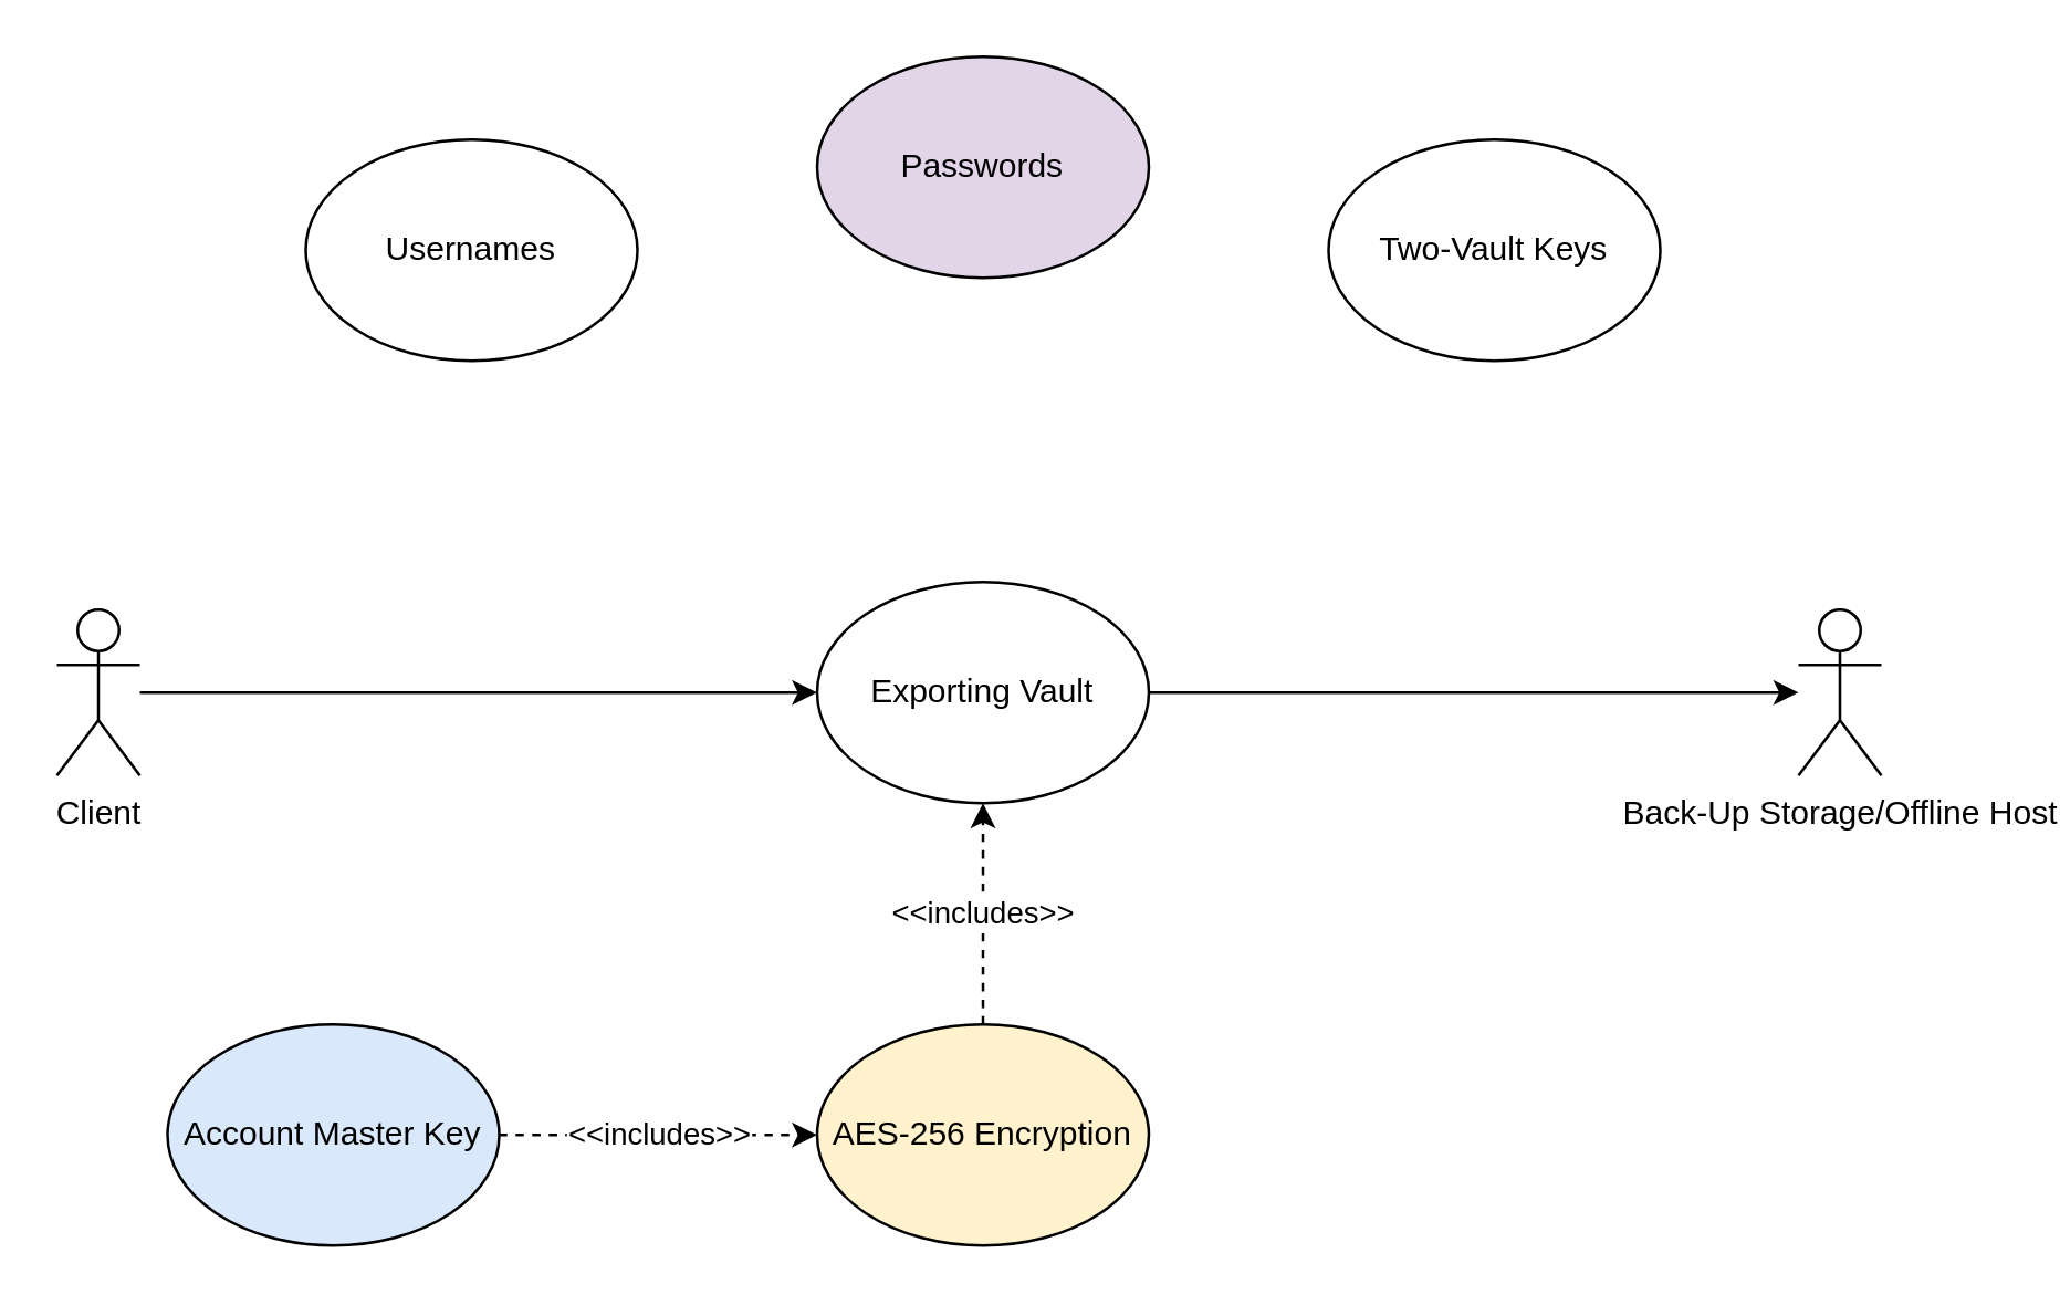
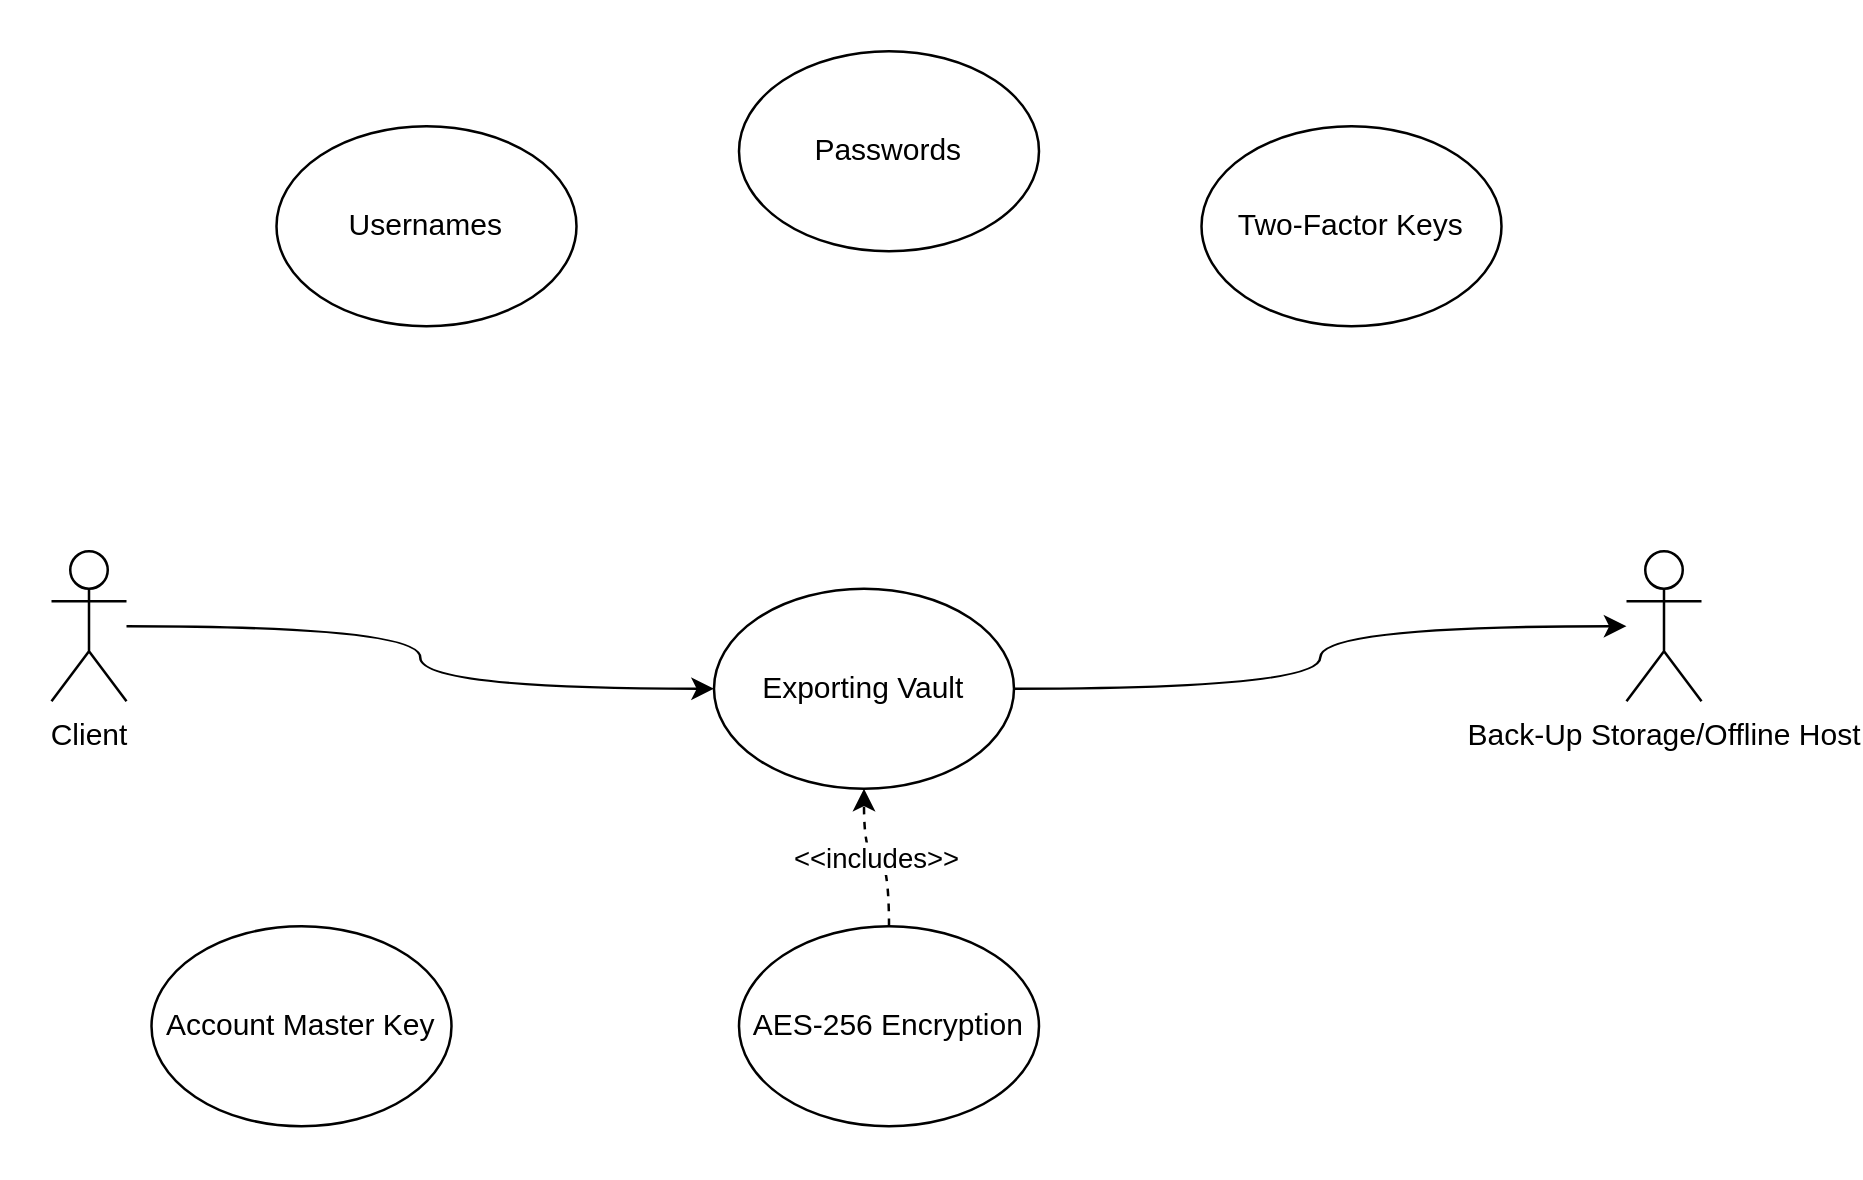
- <mxCell id="7" value="Passwords" style="ellipse;whiteSpace=wrap;html=1;fillColor=#e1d5e7;" vertex="1" parent="1"><mxGeometry x="295" y="20" width="120" height="80" as="geometry" /></mxCell>
+ <mxCell id="7" value="Passwords" style="ellipse;whiteSpace=wrap;html=1;" vertex="1" parent="1"><mxGeometry x="295" y="20" width="120" height="80" as="geometry" /></mxCell>
- <mxCell id="10" value="Two-Vault Keys" style="ellipse;whiteSpace=wrap;html=1;" vertex="1" parent="1"><mxGeometry x="480" y="50" width="120" height="80" as="geometry" /></mxCell>
+ <mxCell id="10" value="Two-Factor Keys" style="ellipse;whiteSpace=wrap;html=1;" vertex="1" parent="1"><mxGeometry x="480" y="50" width="120" height="80" as="geometry" /></mxCell>
- <mxCell id="5" value="Exporting Vault" style="ellipse;whiteSpace=wrap;html=1;" vertex="1" parent="1"><mxGeometry x="295" y="210" width="120" height="80" as="geometry" /></mxCell>
+ <mxCell id="5" value="Exporting Vault" style="ellipse;whiteSpace=wrap;html=1;" vertex="1" parent="1"><mxGeometry x="285" y="235" width="120" height="80" as="geometry" /></mxCell>
- <mxCell id="12" value="Account Master Key" style="ellipse;whiteSpace=wrap;html=1;fillColor=#dae8fc;" vertex="1" parent="1"><mxGeometry x="60" y="370" width="120" height="80" as="geometry" /></mxCell>
+ <mxCell id="12" value="Account Master Key" style="ellipse;whiteSpace=wrap;html=1;" vertex="1" parent="1"><mxGeometry x="60" y="370" width="120" height="80" as="geometry" /></mxCell>
- <mxCell id="11" value="&amp;lt;&amp;lt;includes&amp;gt;&amp;gt;" style="edgeStyle=orthogonalEdgeStyle;curved=1;rounded=0;orthogonalLoop=1;jettySize=auto;html=1;exitX=1;exitY=0.5;exitDx=0;exitDy=0;entryX=0;entryY=0.5;entryDx=0;entryDy=0;dashed=1;" edge="1" parent="1" source="12" target="9"><mxGeometry relative="1" as="geometry" /></mxCell>
- <mxCell id="9" value="AES-256 Encryption" style="ellipse;whiteSpace=wrap;html=1;fillColor=#fff2cc;" vertex="1" parent="1"><mxGeometry x="295" y="370" width="120" height="80" as="geometry" /></mxCell>
+ <mxCell id="9" value="AES-256 Encryption" style="ellipse;whiteSpace=wrap;html=1;" vertex="1" parent="1"><mxGeometry x="295" y="370" width="120" height="80" as="geometry" /></mxCell>
